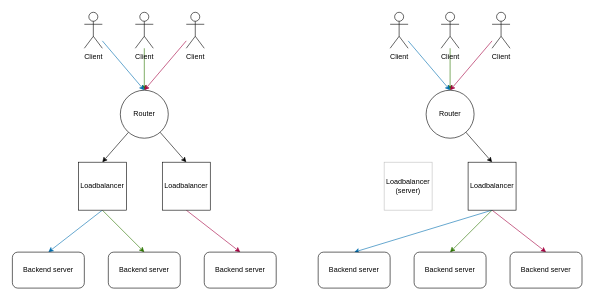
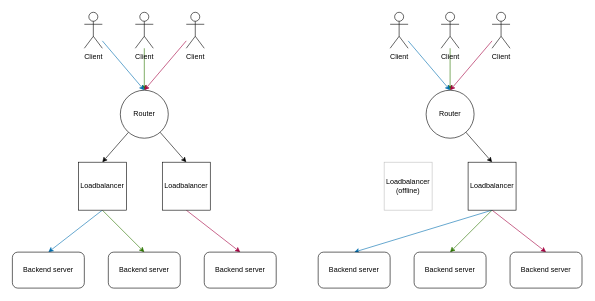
- <mxCell id="27" value="Loadbalancer&lt;br&gt;(server)" style="whiteSpace=wrap;html=1;aspect=fixed;opacity=25;" vertex="1" parent="1"><mxGeometry x="640" y="270" width="80" height="80" as="geometry" /></mxCell>
+ <mxCell id="27" value="Loadbalancer&lt;br&gt;(offline)" style="whiteSpace=wrap;html=1;aspect=fixed;opacity=25;" vertex="1" parent="1"><mxGeometry x="640" y="270" width="80" height="80" as="geometry" /></mxCell>
